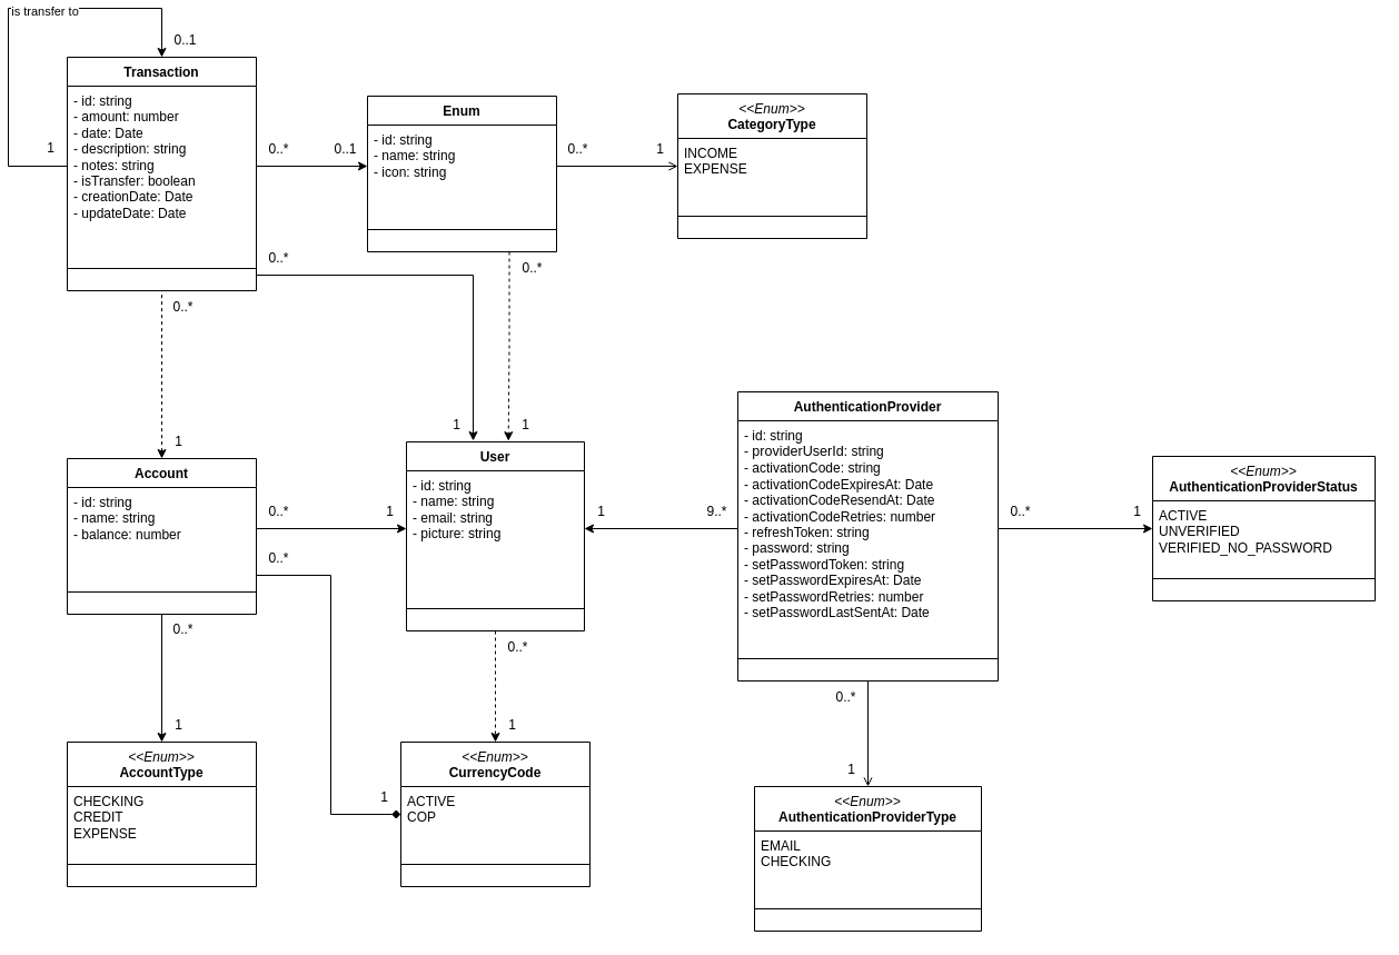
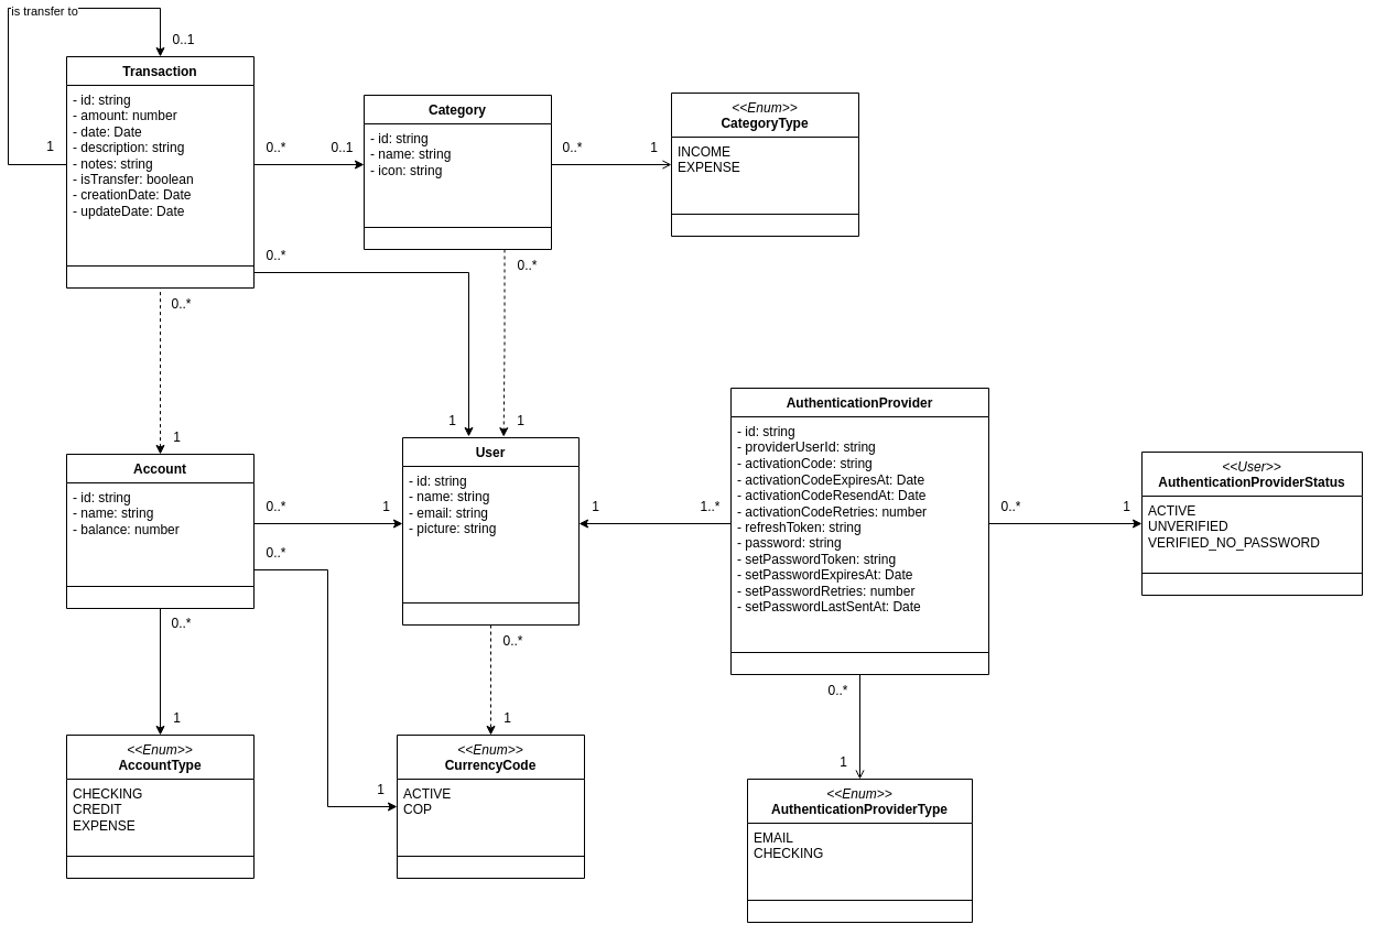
- <mxCell id="7" value="Enum" style="swimlane;fontStyle=1;align=center;verticalAlign=top;childLayout=stackLayout;horizontal=1;startSize=26;horizontalStack=0;resizeParent=1;resizeParentMax=0;resizeLast=0;collapsible=1;marginBottom=0;whiteSpace=wrap;html=1;" parent="1" vertex="1"><mxGeometry x="320" y="85" width="170" height="140" as="geometry" /></mxCell>
+ <mxCell id="7" value="Category" style="swimlane;fontStyle=1;align=center;verticalAlign=top;childLayout=stackLayout;horizontal=1;startSize=26;horizontalStack=0;resizeParent=1;resizeParentMax=0;resizeLast=0;collapsible=1;marginBottom=0;whiteSpace=wrap;html=1;" parent="1" vertex="1"><mxGeometry x="320" y="85" width="170" height="140" as="geometry" /></mxCell>
- <mxCell id="39" value="&lt;div&gt;&lt;i style=&quot;font-weight: 400;&quot;&gt;&amp;lt;&amp;lt;Enum&amp;gt;&amp;gt;&lt;/i&gt;&lt;br&gt;&lt;/div&gt;AuthenticationProviderStatus" style="swimlane;fontStyle=1;align=center;verticalAlign=top;childLayout=stackLayout;horizontal=1;startSize=40;horizontalStack=0;resizeParent=1;resizeParentMax=0;resizeLast=0;collapsible=1;marginBottom=0;whiteSpace=wrap;html=1;" parent="1" vertex="1"><mxGeometry x="1026" y="409" width="200" height="130" as="geometry"><mxRectangle x="205" y="40" width="130" height="30" as="alternateBounds" /></mxGeometry></mxCell>
+ <mxCell id="39" value="&lt;div&gt;&lt;i style=&quot;font-weight: 400;&quot;&gt;&amp;lt;&amp;lt;User&amp;gt;&amp;gt;&lt;/i&gt;&lt;br&gt;&lt;/div&gt;AuthenticationProviderStatus" style="swimlane;fontStyle=1;align=center;verticalAlign=top;childLayout=stackLayout;horizontal=1;startSize=40;horizontalStack=0;resizeParent=1;resizeParentMax=0;resizeLast=0;collapsible=1;marginBottom=0;whiteSpace=wrap;html=1;" parent="1" vertex="1"><mxGeometry x="1026" y="409" width="200" height="130" as="geometry"><mxRectangle x="205" y="40" width="130" height="30" as="alternateBounds" /></mxGeometry></mxCell>
- <mxCell id="56" value="9..*" style="text;html=1;align=center;verticalAlign=middle;resizable=0;points=[];autosize=1;strokeColor=none;fillColor=none;" parent="1" vertex="1"><mxGeometry x="614" y="444" width="40" height="30" as="geometry" /></mxCell>
+ <mxCell id="56" value="1..*" style="text;html=1;align=center;verticalAlign=middle;resizable=0;points=[];autosize=1;strokeColor=none;fillColor=none;" parent="1" vertex="1"><mxGeometry x="614" y="444" width="40" height="30" as="geometry" /></mxCell>
- <mxCell id="34" style="edgeStyle=orthogonalEdgeStyle;rounded=0;orthogonalLoop=1;jettySize=auto;html=1;exitX=1;exitY=0.75;exitDx=0;exitDy=0;entryX=0;entryY=0.5;entryDx=0;entryDy=0;endArrow=diamond;" parent="1" source="24" target="19" edge="1"><mxGeometry relative="1" as="geometry"><Array as="points"><mxPoint x="287" y="516" /><mxPoint x="287" y="731" /></Array></mxGeometry></mxCell>
+ <mxCell id="34" style="edgeStyle=orthogonalEdgeStyle;rounded=0;orthogonalLoop=1;jettySize=auto;html=1;exitX=1;exitY=0.75;exitDx=0;exitDy=0;entryX=0;entryY=0.5;entryDx=0;entryDy=0;" parent="1" source="24" target="19" edge="1"><mxGeometry relative="1" as="geometry"><Array as="points"><mxPoint x="287" y="516" /><mxPoint x="287" y="731" /></Array></mxGeometry></mxCell>
